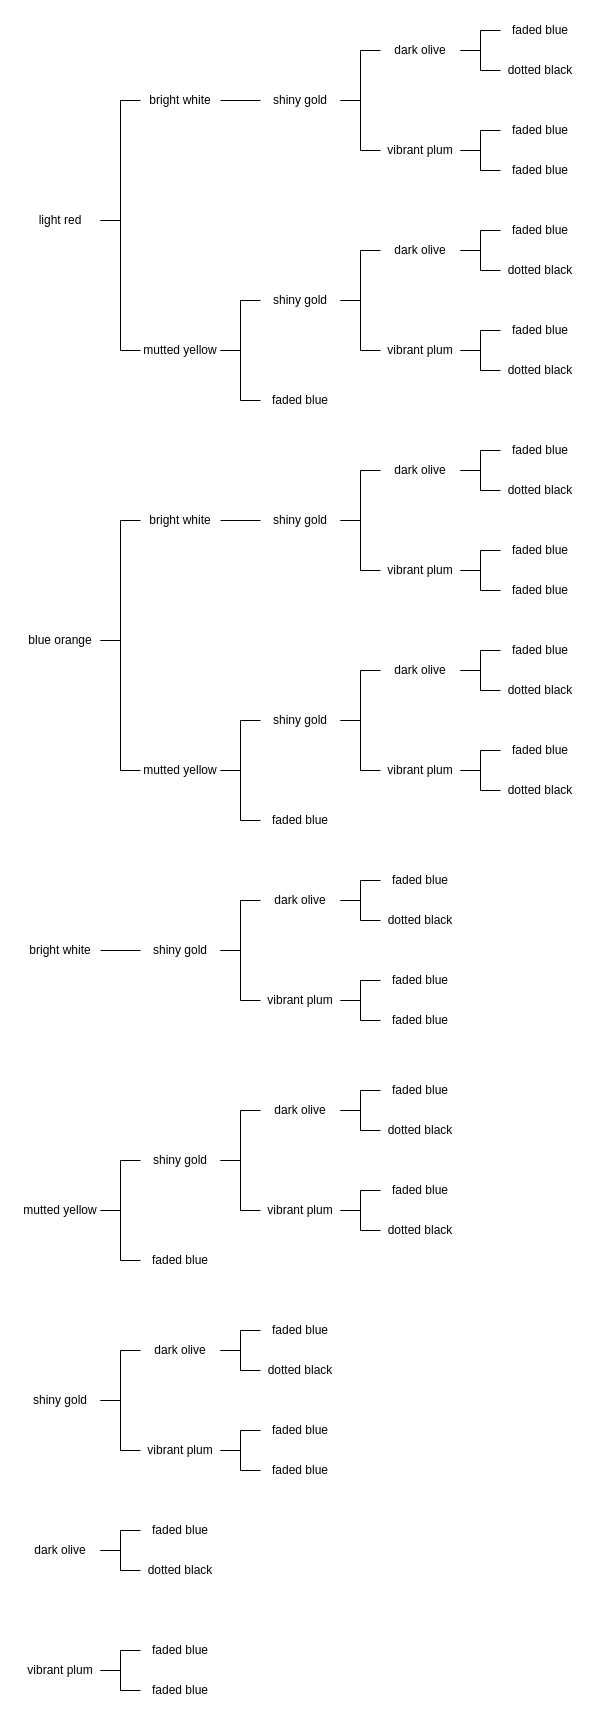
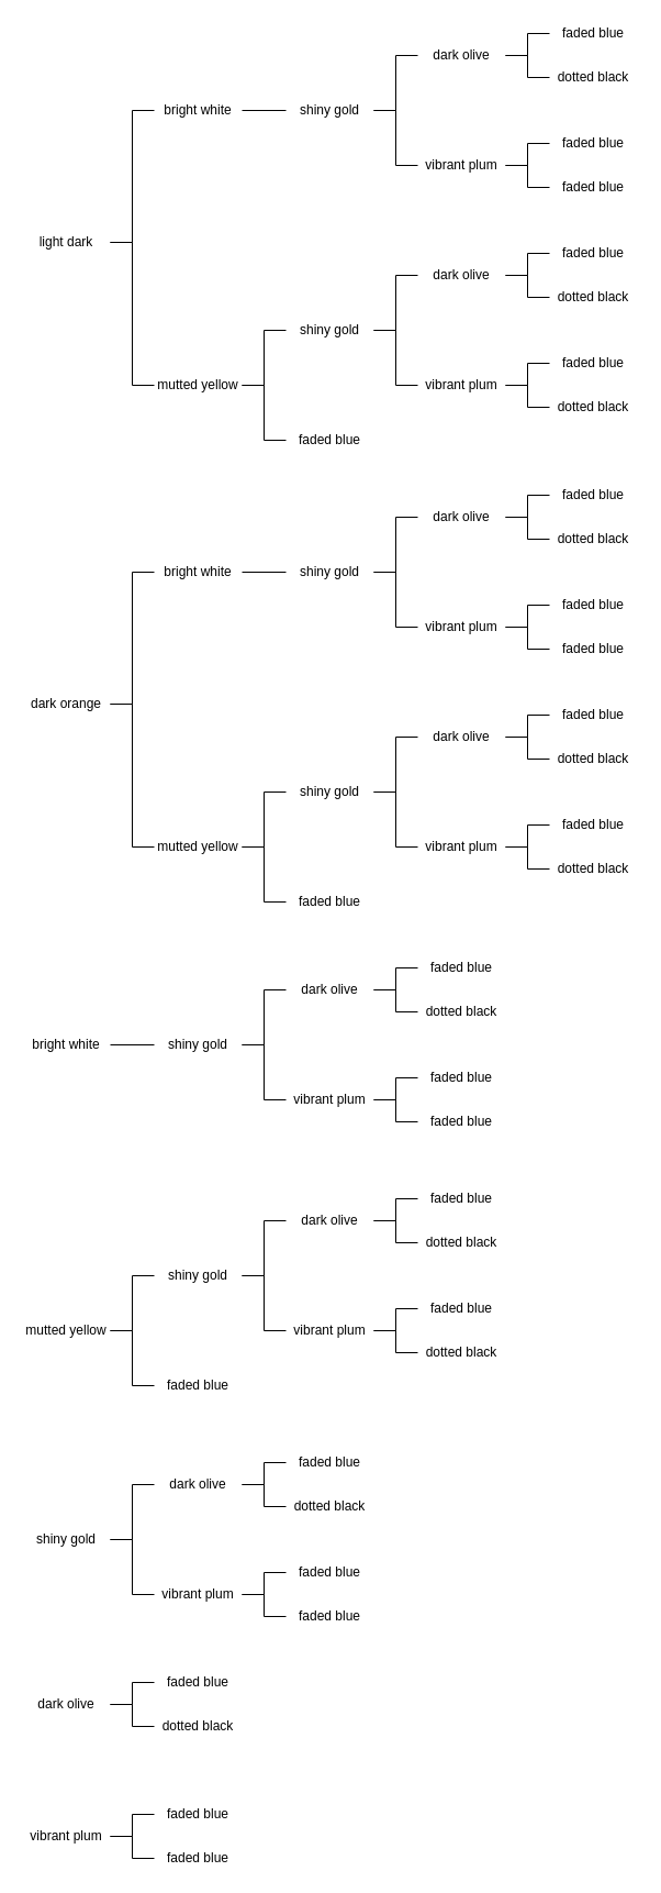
- <mxCell id="4" value="light red" style="text;html=1;strokeColor=none;fillColor=none;align=center;verticalAlign=middle;whiteSpace=wrap;rounded=0;" vertex="1" parent="1"><mxGeometry y="210" width="80" height="20" as="geometry" x="20" /></mxCell>
+ <mxCell id="4" value="light dark" style="text;html=1;strokeColor=none;fillColor=none;align=center;verticalAlign=middle;whiteSpace=wrap;rounded=0;" vertex="1" parent="1"><mxGeometry y="210" width="80" height="20" as="geometry" x="20" /></mxCell>
- <mxCell id="39" value="blue orange" style="text;html=1;strokeColor=none;fillColor=none;align=center;verticalAlign=middle;whiteSpace=wrap;rounded=0;" vertex="1" parent="1"><mxGeometry y="630" width="80" height="20" as="geometry" x="20" /></mxCell>
+ <mxCell id="39" value="dark orange" style="text;html=1;strokeColor=none;fillColor=none;align=center;verticalAlign=middle;whiteSpace=wrap;rounded=0;" vertex="1" parent="1"><mxGeometry y="630" width="80" height="20" as="geometry" x="20" /></mxCell>
